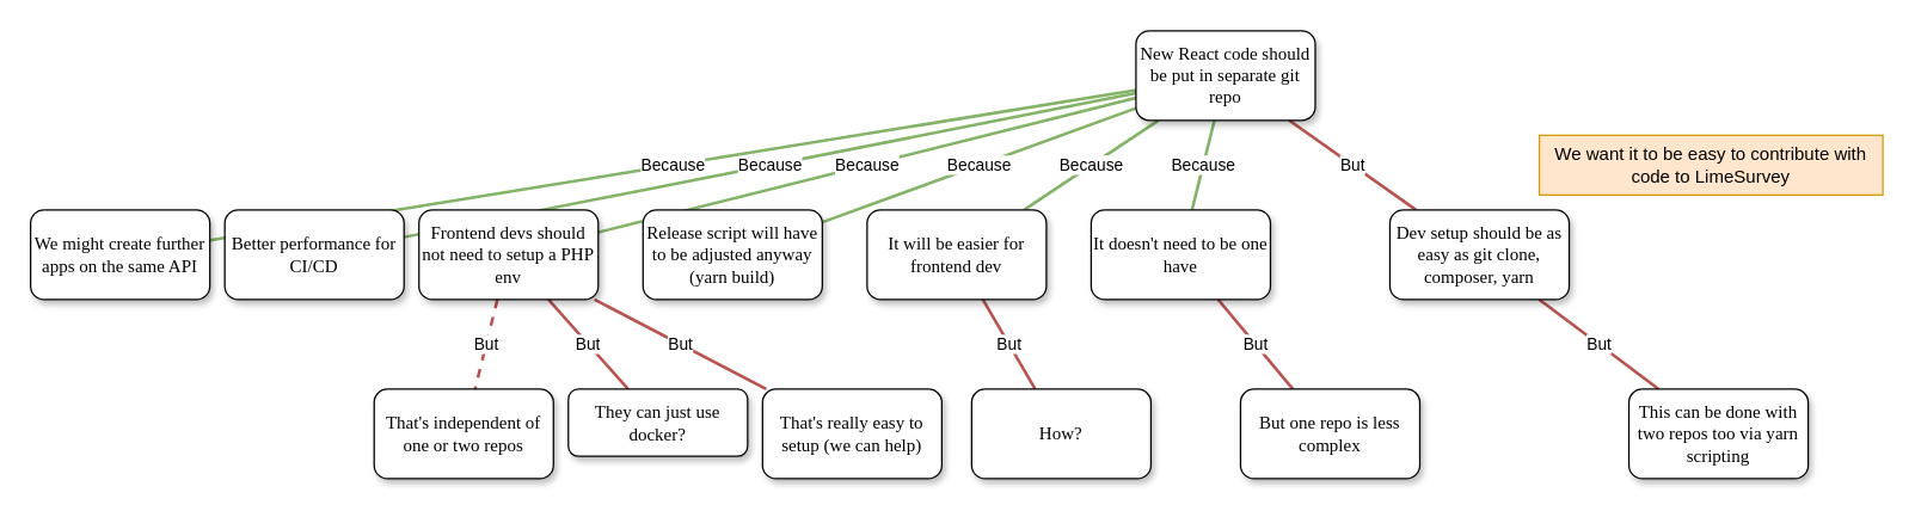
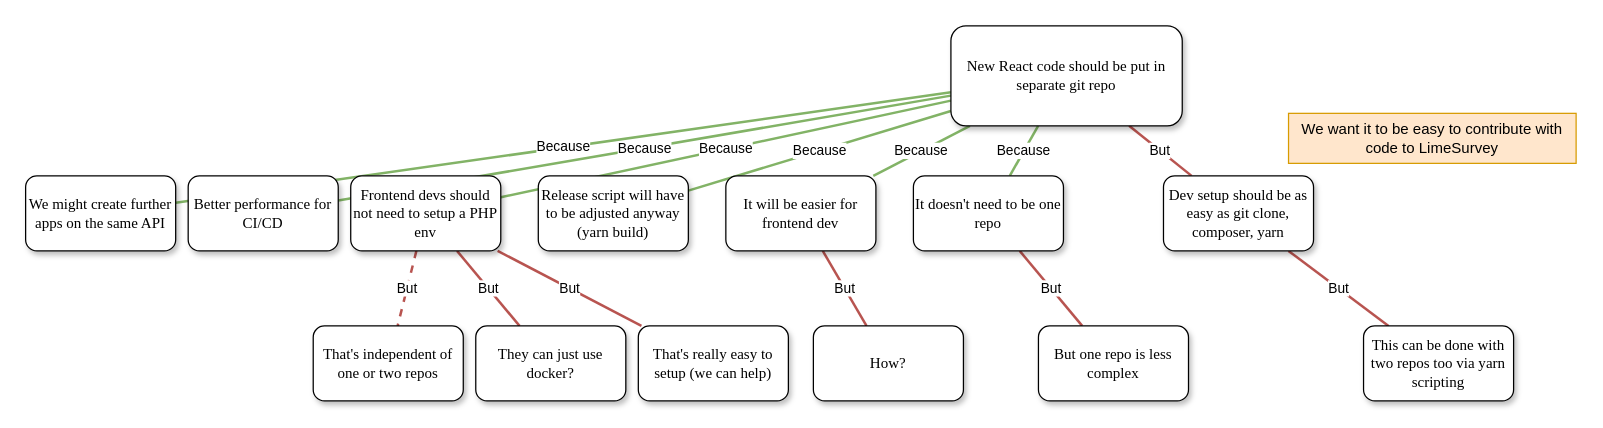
- <mxCell id="9" value="New React code should be put in separate git repo" style="whiteSpace=wrap;html=1;rounded=1;shadow=1;labelBackgroundColor=none;strokeWidth=1;fontFamily=Verdana;fontSize=12;align=center;" parent="1" vertex="1"><mxGeometry x="760" y="20" width="120" height="60" as="geometry" /></mxCell>
+ <mxCell id="9" value="New React code should be put in separate git repo" style="whiteSpace=wrap;html=1;rounded=1;shadow=1;labelBackgroundColor=none;strokeWidth=1;fontFamily=Verdana;fontSize=12;align=center;" parent="1" vertex="1"><mxGeometry x="760" y="20" width="185" height="80" as="geometry" /></mxCell>
- <mxCell id="26" value="It doesn't need to be one have" style="whiteSpace=wrap;html=1;rounded=1;shadow=1;labelBackgroundColor=none;strokeWidth=1;fontFamily=Verdana;fontSize=12;align=center;" parent="1" vertex="1"><mxGeometry x="730" y="140" width="120" height="60" as="geometry" /></mxCell>
+ <mxCell id="26" value="It doesn't need to be one repo" style="whiteSpace=wrap;html=1;rounded=1;shadow=1;labelBackgroundColor=none;strokeWidth=1;fontFamily=Verdana;fontSize=12;align=center;" parent="1" vertex="1"><mxGeometry x="730" y="140" width="120" height="60" as="geometry" /></mxCell>
- <mxCell id="22" value="They can just use docker?" style="whiteSpace=wrap;html=1;rounded=1;shadow=1;labelBackgroundColor=none;strokeWidth=1;fontFamily=Verdana;fontSize=12;align=center;" parent="1" vertex="1"><mxGeometry x="380" y="260" width="120" height="45" as="geometry" /></mxCell>
+ <mxCell id="22" value="They can just use docker?" style="whiteSpace=wrap;html=1;rounded=1;shadow=1;labelBackgroundColor=none;strokeWidth=1;fontFamily=Verdana;fontSize=12;align=center;" parent="1" vertex="1"><mxGeometry x="380" y="260" width="120" height="60" as="geometry" /></mxCell>
